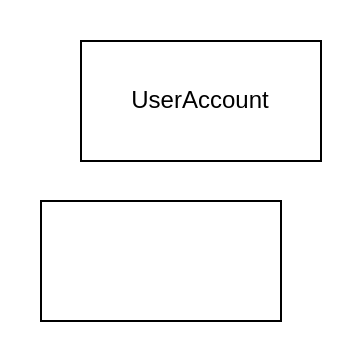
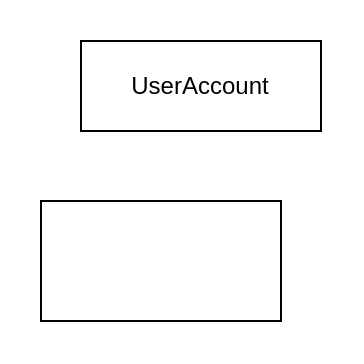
- <mxCell id="2" value="UserAccount&lt;br&gt;" style="rounded=0;whiteSpace=wrap;html=1;" vertex="1" parent="1"><mxGeometry x="40" y="20" width="120" height="60" as="geometry" /></mxCell>
+ <mxCell id="2" value="UserAccount&lt;br&gt;" style="rounded=0;whiteSpace=wrap;html=1;" vertex="1" parent="1"><mxGeometry x="40" y="20" width="120" height="45" as="geometry" /></mxCell>
